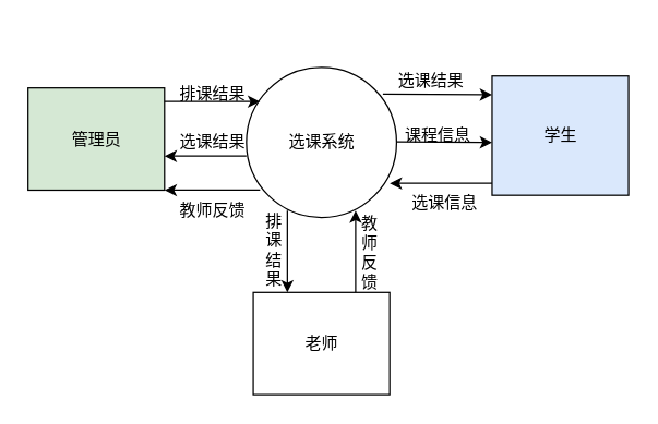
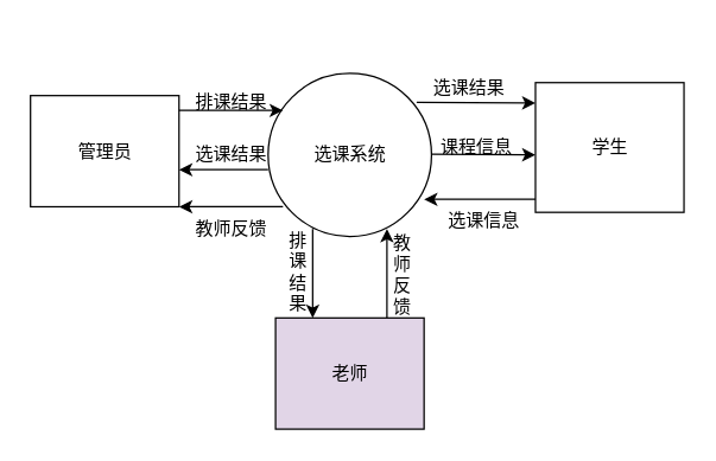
- <mxCell id="6" value="学生" style="html=1;dashed=0;whitespace=wrap;fillColor=#dae8fc;" vertex="1" parent="1"><mxGeometry x="360" y="55.25" width="100" height="87.5" as="geometry" /></mxCell>
+ <mxCell id="6" value="学生" style="html=1;dashed=0;whitespace=wrap;" vertex="1" parent="1"><mxGeometry x="360" y="55.25" width="100" height="87.5" as="geometry" /></mxCell>
- <mxCell id="4" value="管理员" style="html=1;dashed=0;whitespace=wrap;fillColor=#d5e8d4;" vertex="1" parent="1"><mxGeometry x="20" y="64" width="100" height="75" as="geometry" /></mxCell>
+ <mxCell id="4" value="管理员" style="html=1;dashed=0;whitespace=wrap;" vertex="1" parent="1"><mxGeometry x="20" y="64" width="100" height="75" as="geometry" /></mxCell>
- <mxCell id="5" value="老师" style="html=1;dashed=0;whitespace=wrap;" vertex="1" parent="1"><mxGeometry x="185" y="214" width="100" height="75" as="geometry" /></mxCell>
+ <mxCell id="5" value="老师" style="html=1;dashed=0;whitespace=wrap;fillColor=#e1d5e7;" vertex="1" parent="1"><mxGeometry x="185" y="214" width="100" height="75" as="geometry" /></mxCell>
